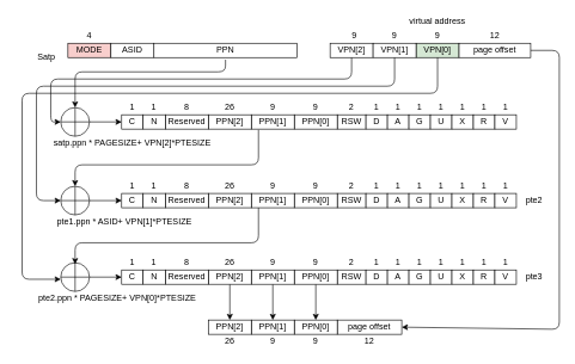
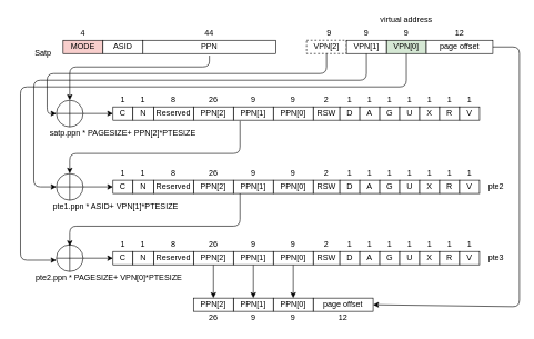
+ <mxCell id="7" value="44" style="text;html=1;strokeColor=none;fillColor=none;align=center;verticalAlign=middle;whiteSpace=wrap;rounded=0;" parent="1" vertex="1"><mxGeometry x="294" y="40" width="40" height="20" as="geometry" /></mxCell>
- <mxCell id="8" value="VPN[2]" style="rounded=0;whiteSpace=wrap;html=1;" parent="1" vertex="1"><mxGeometry x="460" y="60" width="60" height="20" as="geometry" /></mxCell>
+ <mxCell id="8" value="VPN[2]" style="rounded=0;whiteSpace=wrap;html=1;dashed=1;" parent="1" vertex="1"><mxGeometry x="460" y="60" width="60" height="20" as="geometry" /></mxCell>
- <mxCell id="120" value="satp.ppn * PAGESIZE+ VPN[2]*PTESIZE" style="text;html=1;strokeColor=none;fillColor=none;align=center;verticalAlign=middle;whiteSpace=wrap;rounded=0;" parent="1" vertex="1"><mxGeometry x="41" y="190" width="286" height="20" as="geometry" /></mxCell>
+ <mxCell id="120" value="satp.ppn * PAGESIZE+ PPN[2]*PTESIZE" style="text;html=1;strokeColor=none;fillColor=none;align=center;verticalAlign=middle;whiteSpace=wrap;rounded=0;" parent="1" vertex="1"><mxGeometry x="41" y="190" width="286" height="20" as="geometry" /></mxCell>
